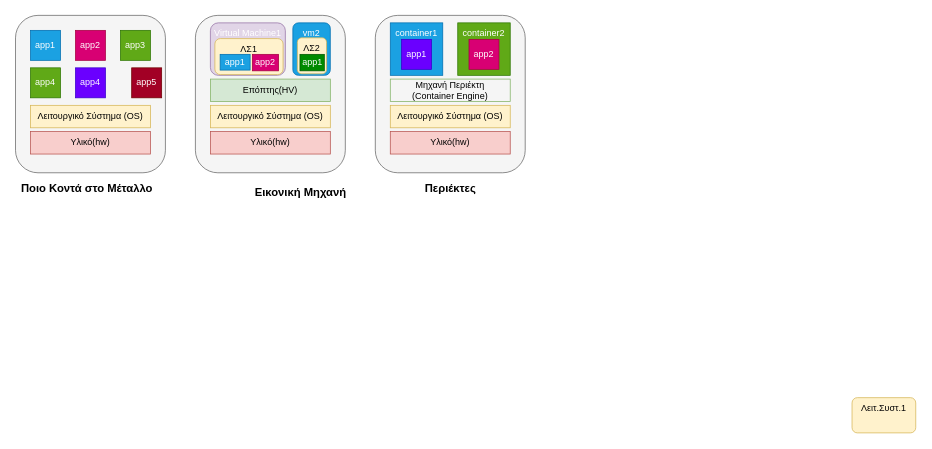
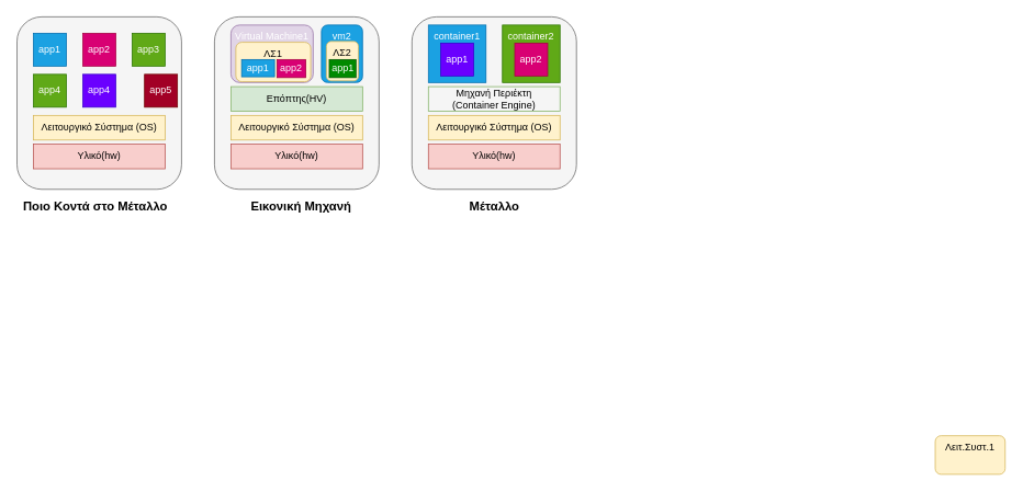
- <mxCell id="28" value="Περιέκτες" style="text;html=1;align=center;verticalAlign=middle;resizable=0;points=[];autosize=1;strokeColor=none;fillColor=none;fontStyle=1;fontSize=15;" parent="1" vertex="1"><mxGeometry x="560" y="240" width="80" height="20" as="geometry" /></mxCell>
+ <mxCell id="28" value="Μέταλλο" style="text;html=1;align=center;verticalAlign=middle;resizable=0;points=[];autosize=1;strokeColor=none;fillColor=none;fontStyle=1;fontSize=15;" parent="1" vertex="1"><mxGeometry x="560" y="240" width="80" height="20" as="geometry" /></mxCell>
- <mxCell id="27" value="Εικονική Μηχανή" style="text;html=1;align=center;verticalAlign=middle;resizable=0;points=[];autosize=1;strokeColor=none;fillColor=none;fontStyle=1;fontSize=15;" parent="1" vertex="1"><mxGeometry x="330" y="245" width="140" height="20" as="geometry" /></mxCell>
+ <mxCell id="27" value="Εικονική Μηχανή" style="text;html=1;align=center;verticalAlign=middle;resizable=0;points=[];autosize=1;strokeColor=none;fillColor=none;fontStyle=1;fontSize=15;" parent="1" vertex="1"><mxGeometry x="295" y="240" width="140" height="20" as="geometry" /></mxCell>
